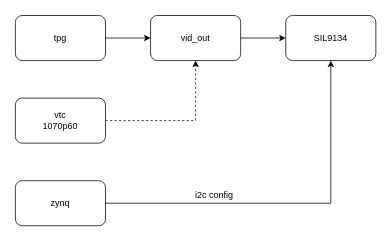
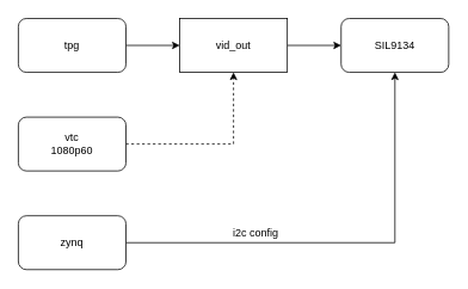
- <mxCell id="5" value="vid_out" style="rounded=1;whiteSpace=wrap;html=1;" parent="1" vertex="1"><mxGeometry x="200" y="20" width="120" height="60" as="geometry" /></mxCell>
+ <mxCell id="5" value="vid_out" style="whiteSpace=wrap;html=1;rounded=0;" parent="1" vertex="1"><mxGeometry x="200" y="20" width="120" height="60" as="geometry" /></mxCell>
- <mxCell id="7" value="vtc&lt;br&gt;1070p60" style="rounded=1;whiteSpace=wrap;html=1;" parent="1" vertex="1"><mxGeometry x="20" y="130" width="120" height="60" as="geometry" /></mxCell>
+ <mxCell id="7" value="vtc&lt;br&gt;1080p60" style="rounded=1;whiteSpace=wrap;html=1;" parent="1" vertex="1"><mxGeometry x="20" y="130" width="120" height="60" as="geometry" /></mxCell>
